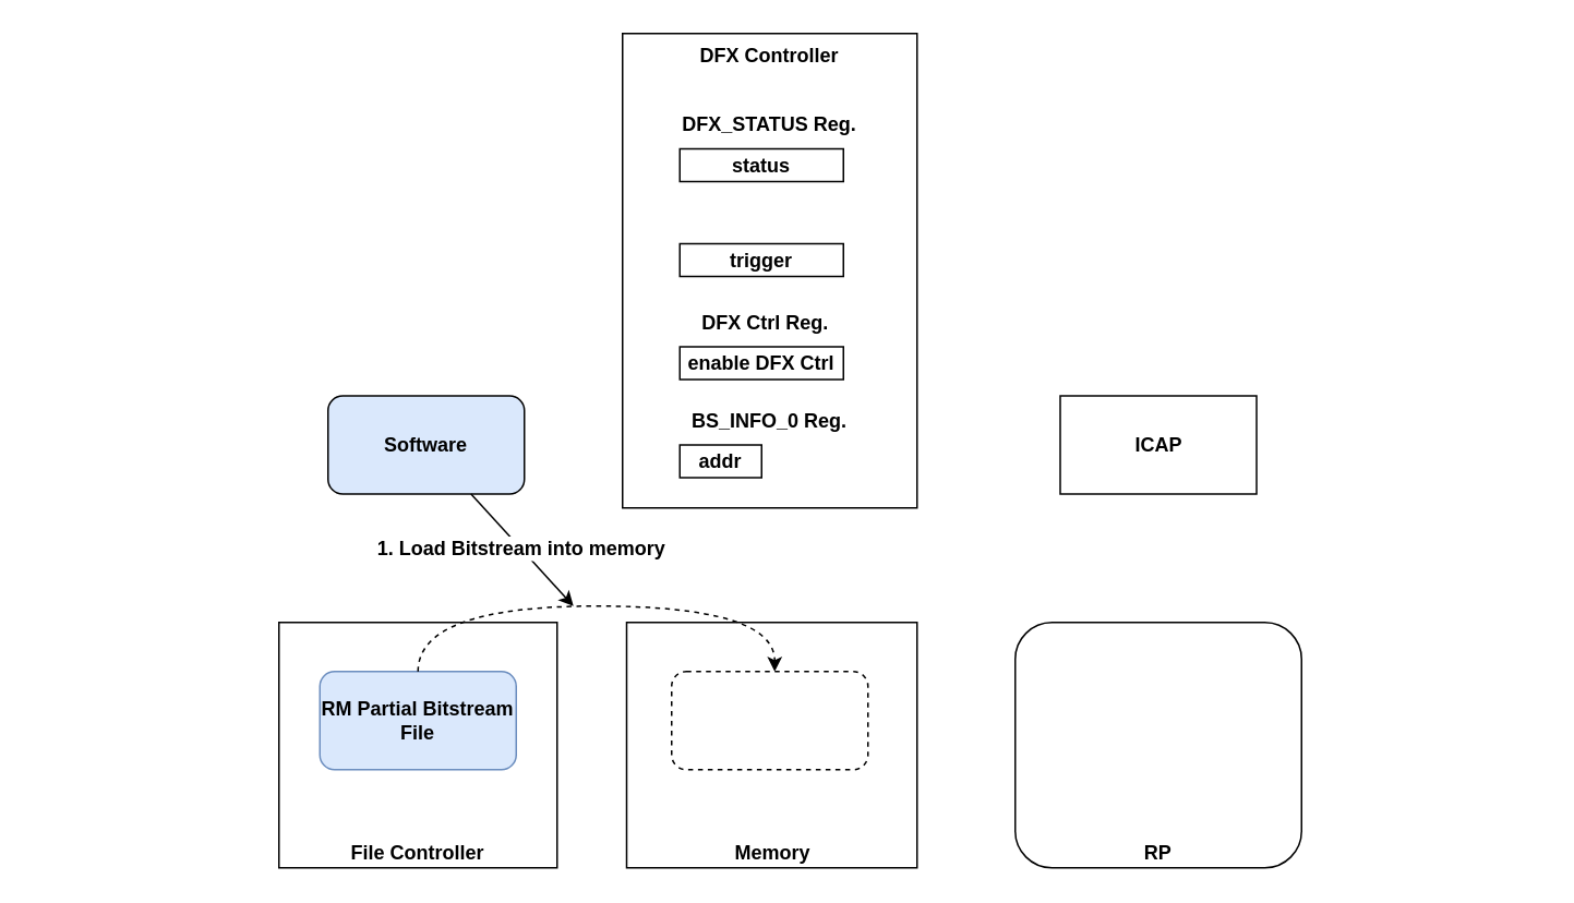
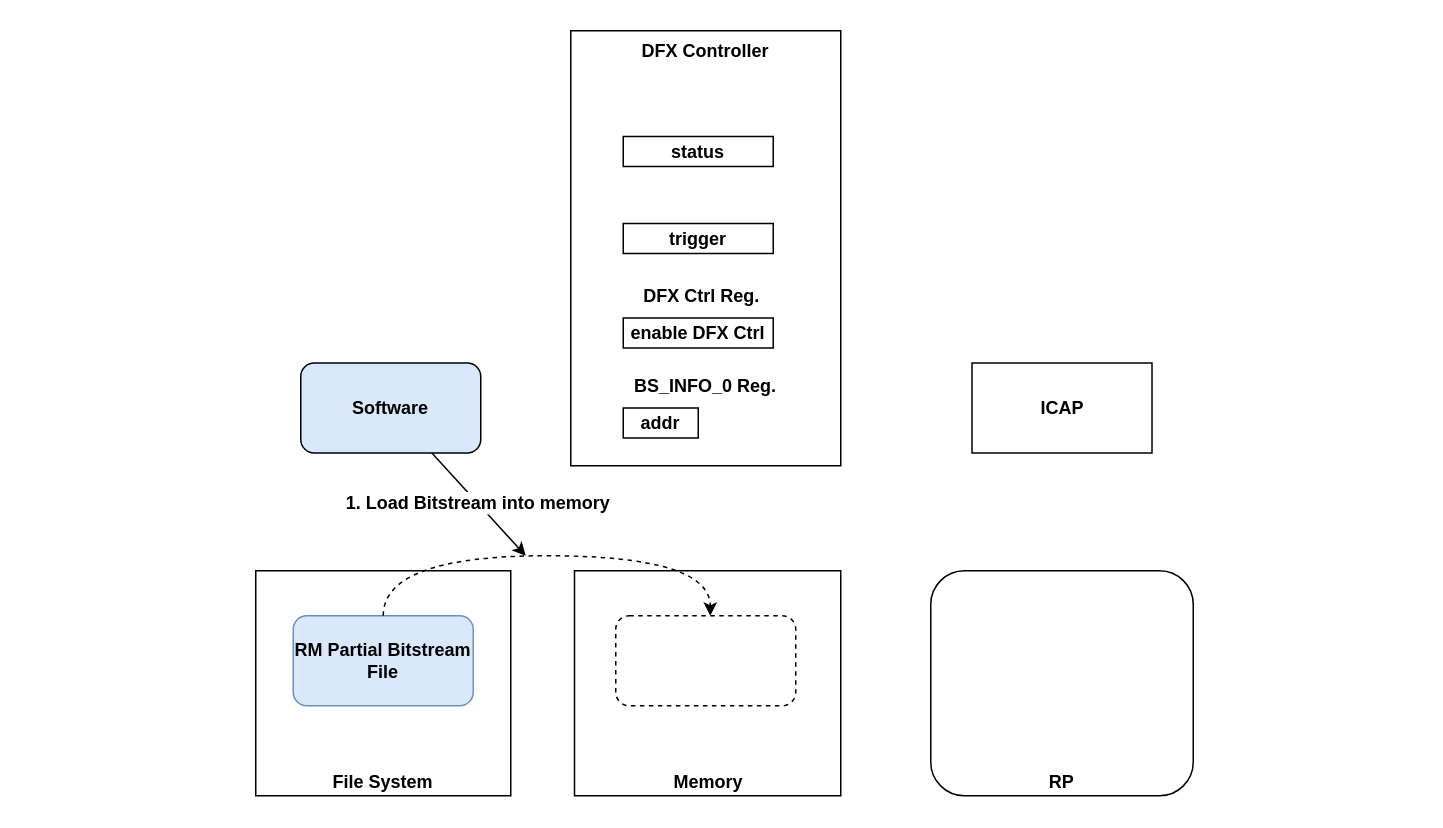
- <mxCell id="17" value="DFX_STATUS Reg." style="text;html=1;align=center;verticalAlign=middle;whiteSpace=wrap;rounded=0;fontSize=12;fontStyle=1" parent="1" vertex="1"><mxGeometry x="415" y="60.5" width="110" height="30" as="geometry" /></mxCell>
- <mxCell id="4" value="File Controller" style="rounded=0;whiteSpace=wrap;html=1;verticalAlign=bottom;fontSize=12;fontStyle=1" parent="1" vertex="1"><mxGeometry x="170" y="380" width="170" height="150" as="geometry" /></mxCell>
+ <mxCell id="4" value="File System" style="rounded=0;whiteSpace=wrap;html=1;verticalAlign=bottom;fontSize=12;fontStyle=1" parent="1" vertex="1"><mxGeometry x="170" y="380" width="170" height="150" as="geometry" /></mxCell>
